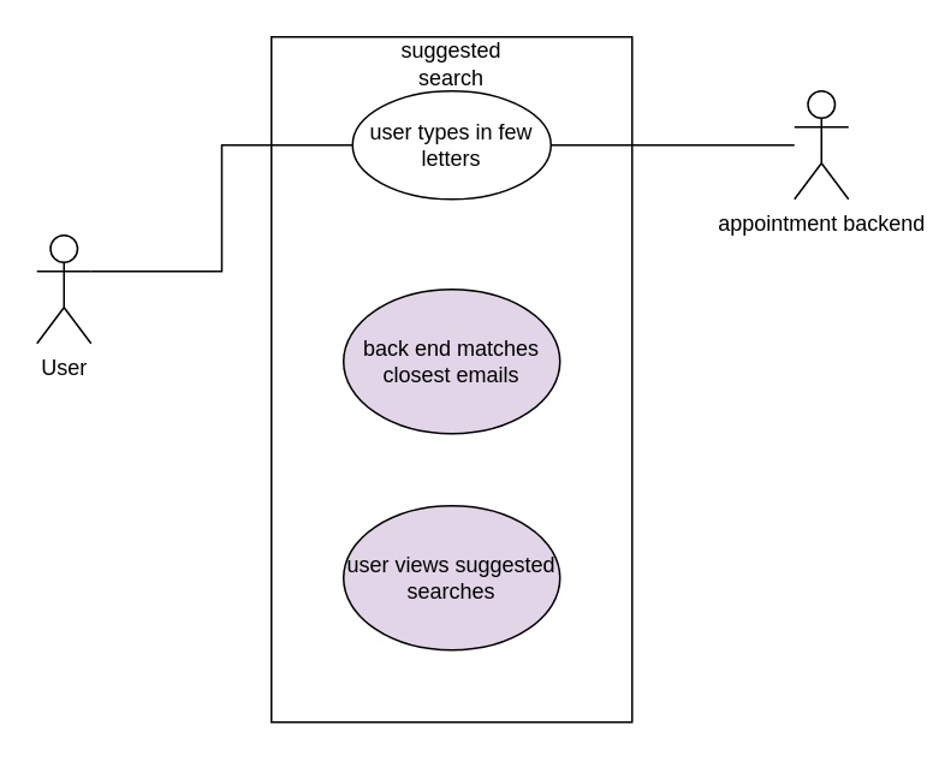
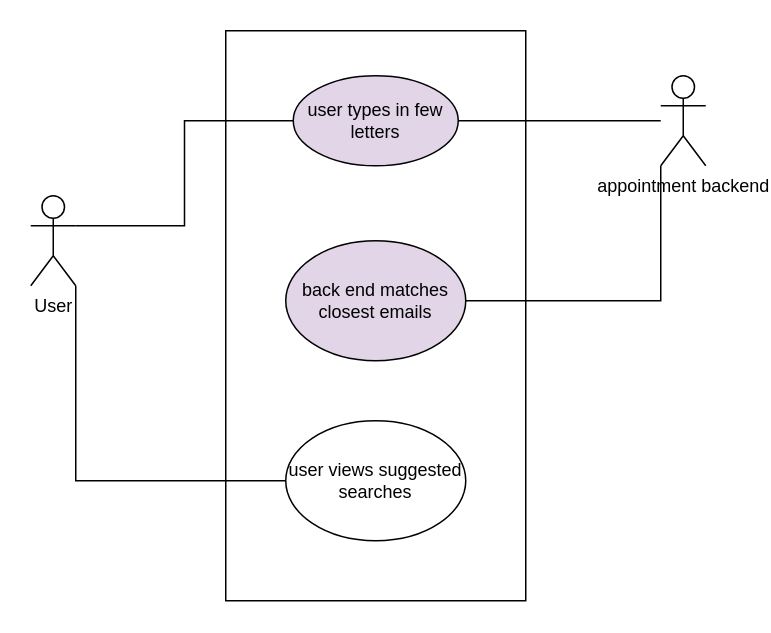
- <mxCell id="4" value="suggested search" style="text;html=1;strokeColor=none;fillColor=none;align=center;verticalAlign=middle;whiteSpace=wrap;rounded=0;" vertex="1" parent="1"><mxGeometry x="220" y="20" width="60" height="30" as="geometry" /></mxCell>
- <mxCell id="5" value="user types in few letters" style="ellipse;whiteSpace=wrap;html=1;" vertex="1" parent="1"><mxGeometry x="195" y="50" width="110" height="60" as="geometry" /></mxCell>
+ <mxCell id="5" value="user types in few letters" style="ellipse;whiteSpace=wrap;html=1;fillColor=#e1d5e7;" vertex="1" parent="1"><mxGeometry x="195" y="50" width="110" height="60" as="geometry" /></mxCell>
+ <mxCell id="7" style="edgeStyle=orthogonalEdgeStyle;rounded=0;orthogonalLoop=1;jettySize=auto;html=1;exitX=0;exitY=1;exitDx=0;exitDy=0;exitPerimeter=0;entryX=1;entryY=0.5;entryDx=0;entryDy=0;endArrow=none;endFill=0;" edge="1" parent="1" source="8" target="9"><mxGeometry relative="1" as="geometry" /></mxCell>
+ <mxCell id="12" style="edgeStyle=orthogonalEdgeStyle;rounded=0;orthogonalLoop=1;jettySize=auto;html=1;exitX=1;exitY=1;exitDx=0;exitDy=0;exitPerimeter=0;entryX=0;entryY=0.5;entryDx=0;entryDy=0;endArrow=none;endFill=0;" edge="1" parent="1" source="2" target="10"><mxGeometry relative="1" as="geometry" /></mxCell>
- <mxCell id="10" value="user views suggested searches" style="ellipse;whiteSpace=wrap;html=1;fillColor=#e1d5e7;" vertex="1" parent="1"><mxGeometry x="190" y="280" width="120" height="80" as="geometry" /></mxCell>
+ <mxCell id="10" value="user views suggested searches" style="ellipse;whiteSpace=wrap;html=1;" vertex="1" parent="1"><mxGeometry x="190" y="280" width="120" height="80" as="geometry" /></mxCell>
